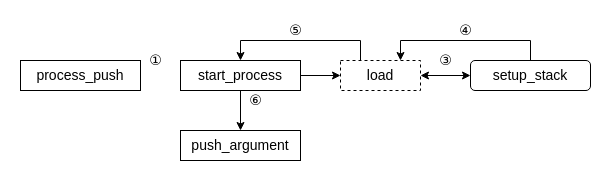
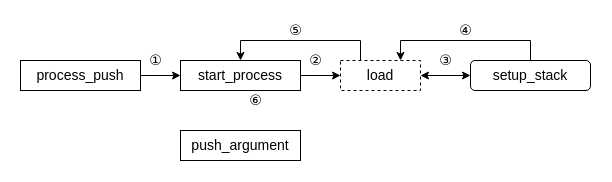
+ <mxCell id="14" value="&lt;font style=&quot;font-size: 14px&quot;&gt;②&lt;/font&gt;" style="text;html=1;align=center;verticalAlign=middle;resizable=0;points=[];autosize=1;" vertex="1" parent="1"><mxGeometry x="300" y="50" width="30" height="20" as="geometry" /></mxCell>
+ <mxCell id="2" style="edgeStyle=orthogonalEdgeStyle;rounded=0;orthogonalLoop=1;jettySize=auto;html=1;exitX=1;exitY=0.5;exitDx=0;exitDy=0;entryX=0;entryY=0.5;entryDx=0;entryDy=0;" edge="1" parent="1" source="3" target="6"><mxGeometry relative="1" as="geometry" /></mxCell>
- <mxCell id="5" style="edgeStyle=orthogonalEdgeStyle;rounded=0;orthogonalLoop=1;jettySize=auto;html=1;exitX=0.5;exitY=1;exitDx=0;exitDy=0;entryX=0.5;entryY=0;entryDx=0;entryDy=0;" edge="1" parent="1" source="6" target="11"><mxGeometry relative="1" as="geometry" /></mxCell>
